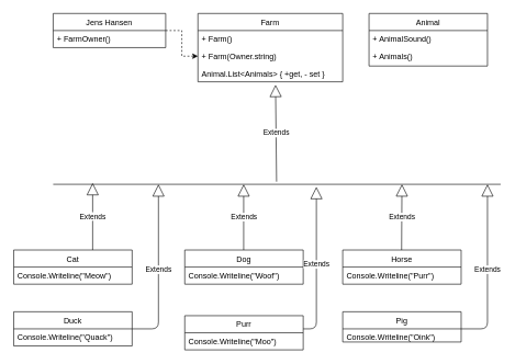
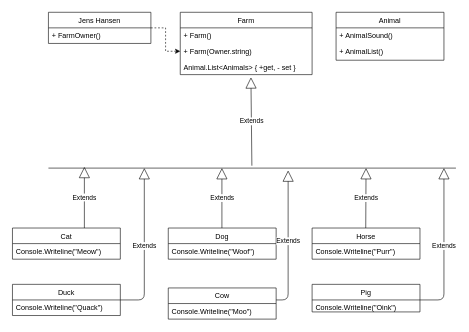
- <mxCell id="11" value="+ Animals()" style="text;strokeColor=none;fillColor=none;align=left;verticalAlign=top;spacingLeft=4;spacingRight=4;overflow=hidden;rotatable=0;points=[[0,0.5],[1,0.5]];portConstraint=eastwest;" vertex="1" parent="9"><mxGeometry y="52" width="180" height="28" as="geometry" /></mxCell>
+ <mxCell id="11" value="+ AnimalList()" style="text;strokeColor=none;fillColor=none;align=left;verticalAlign=top;spacingLeft=4;spacingRight=4;overflow=hidden;rotatable=0;points=[[0,0.5],[1,0.5]];portConstraint=eastwest;" vertex="1" parent="9"><mxGeometry y="52" width="180" height="28" as="geometry" /></mxCell>
- <mxCell id="12" value="Purr" style="swimlane;fontStyle=0;childLayout=stackLayout;horizontal=1;startSize=26;fillColor=none;horizontalStack=0;resizeParent=1;resizeParentMax=0;resizeLast=0;collapsible=1;marginBottom=0;" vertex="1" parent="1"><mxGeometry x="280" y="480" width="180" height="52" as="geometry" /></mxCell>
+ <mxCell id="12" value="Cow" style="swimlane;fontStyle=0;childLayout=stackLayout;horizontal=1;startSize=26;fillColor=none;horizontalStack=0;resizeParent=1;resizeParentMax=0;resizeLast=0;collapsible=1;marginBottom=0;" vertex="1" parent="1"><mxGeometry x="280" y="480" width="180" height="52" as="geometry" /></mxCell>
